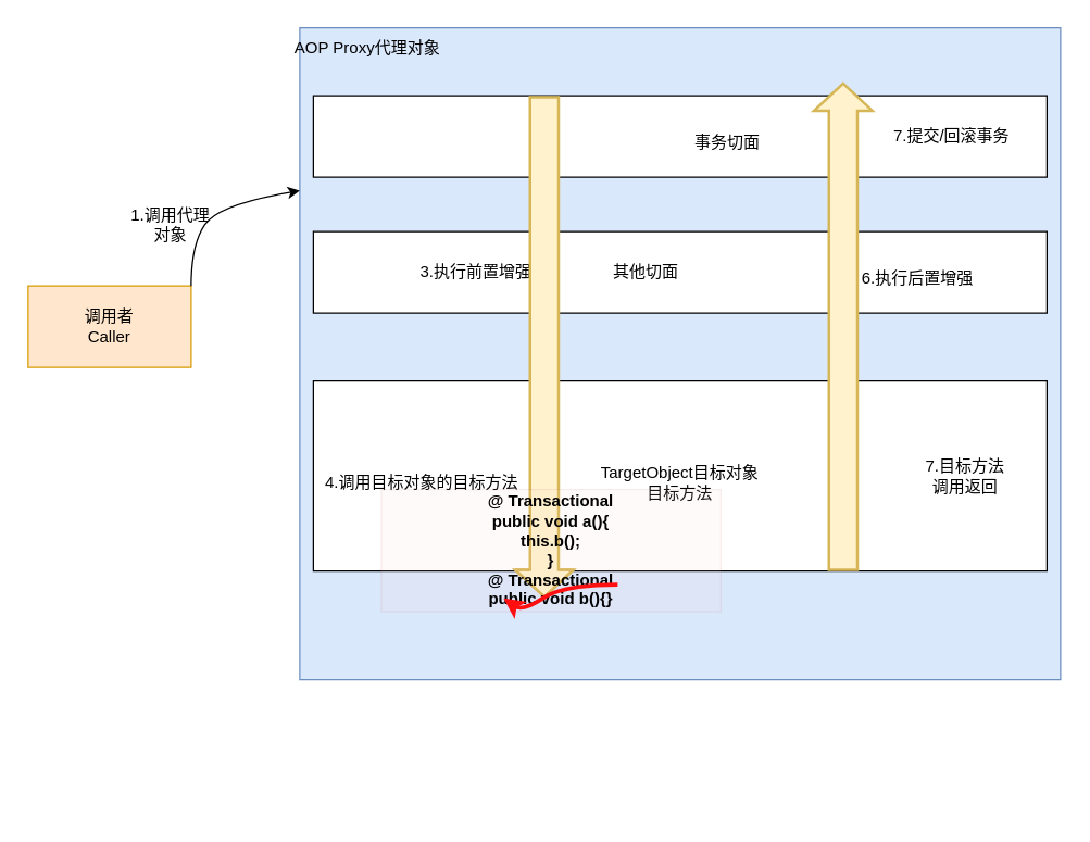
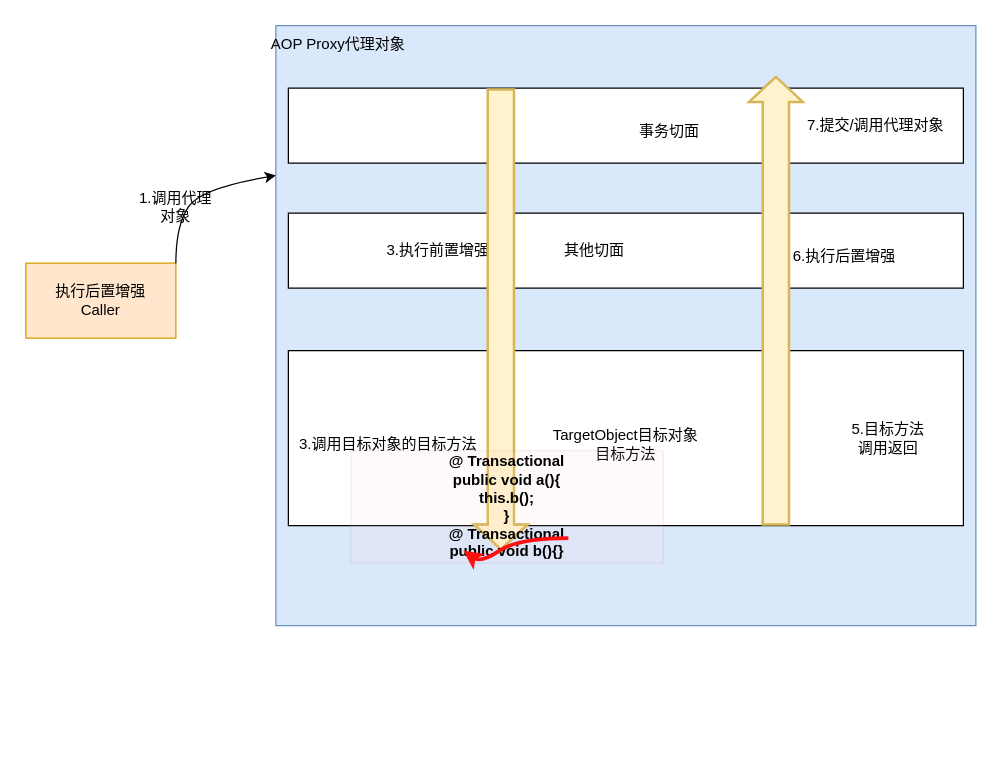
- <mxCell id="13" value="7.提交/回滚事务" style="text;html=1;strokeColor=none;fillColor=none;align=center;verticalAlign=middle;whiteSpace=wrap;rounded=0;" vertex="1" parent="1"><mxGeometry x="630" y="85" width="140" height="30" as="geometry" /></mxCell>
+ <mxCell id="13" value="7.提交/调用代理对象" style="text;html=1;strokeColor=none;fillColor=none;align=center;verticalAlign=middle;whiteSpace=wrap;rounded=0;" vertex="1" parent="1"><mxGeometry x="630" y="85" width="140" height="30" as="geometry" /></mxCell>
- <mxCell id="6" value="1.调用代理对象" style="text;html=1;strokeColor=none;fillColor=none;align=center;verticalAlign=middle;whiteSpace=wrap;rounded=0;" parent="1" vertex="1"><mxGeometry x="95" y="150" width="60" height="30" as="geometry" /></mxCell>
+ <mxCell id="6" value="1.调用代理对象" style="text;html=1;strokeColor=none;fillColor=none;align=center;verticalAlign=middle;whiteSpace=wrap;rounded=0;" parent="1" vertex="1"><mxGeometry x="110" y="150" width="60" height="30" as="geometry" /></mxCell>
- <mxCell id="2" value="调用者&lt;br&gt;Caller" style="rounded=0;whiteSpace=wrap;html=1;fillColor=#ffe6cc;strokeColor=#d79b00;gradientColor=none;" parent="1" vertex="1"><mxGeometry x="20" y="210" width="120" height="60" as="geometry" /></mxCell>
+ <mxCell id="2" value="执行后置增强&lt;br&gt;Caller" style="rounded=0;whiteSpace=wrap;html=1;fillColor=#ffe6cc;strokeColor=#d79b00;gradientColor=none;" parent="1" vertex="1"><mxGeometry x="20" y="210" width="120" height="60" as="geometry" /></mxCell>
- <mxCell id="17" value="7.目标方法&lt;br&gt;调用返回" style="text;html=1;strokeColor=none;fillColor=none;align=center;verticalAlign=middle;whiteSpace=wrap;rounded=0;" vertex="1" parent="1"><mxGeometry x="680" y="335" width="60" height="30" as="geometry" /></mxCell>
+ <mxCell id="17" value="5.目标方法&lt;br&gt;调用返回" style="text;html=1;strokeColor=none;fillColor=none;align=center;verticalAlign=middle;whiteSpace=wrap;rounded=0;" vertex="1" parent="1"><mxGeometry x="680" y="335" width="60" height="30" as="geometry" /></mxCell>
- <mxCell id="15" value="4.调用目标对象的目标方法" style="text;html=1;strokeColor=none;fillColor=none;align=center;verticalAlign=middle;whiteSpace=wrap;rounded=0;" vertex="1" parent="1"><mxGeometry x="220" y="340" width="180" height="30" as="geometry" /></mxCell>
+ <mxCell id="15" value="3.调用目标对象的目标方法" style="text;html=1;strokeColor=none;fillColor=none;align=center;verticalAlign=middle;whiteSpace=wrap;rounded=0;" vertex="1" parent="1"><mxGeometry x="220" y="340" width="180" height="30" as="geometry" /></mxCell>
